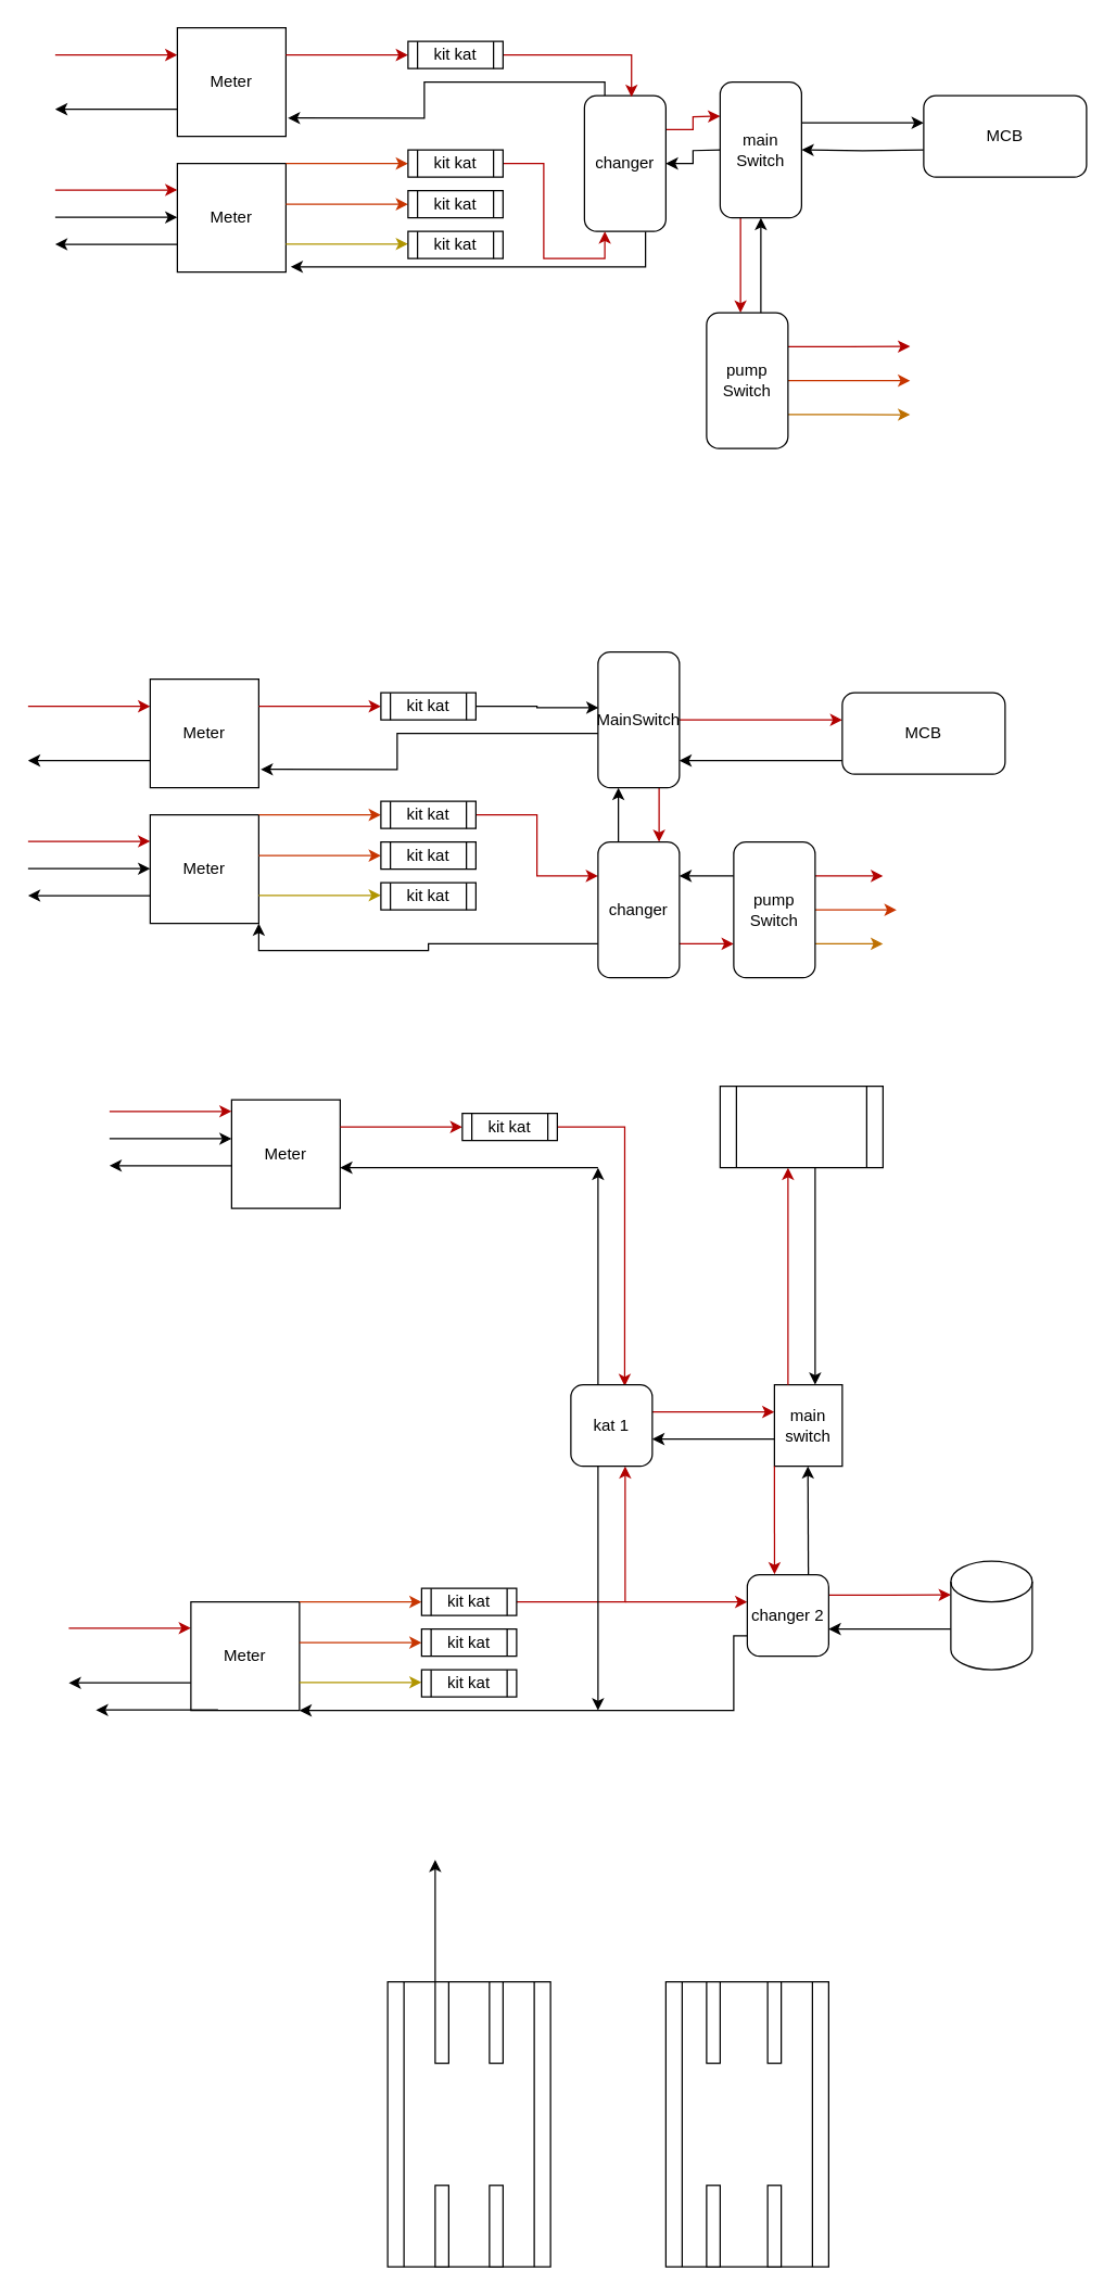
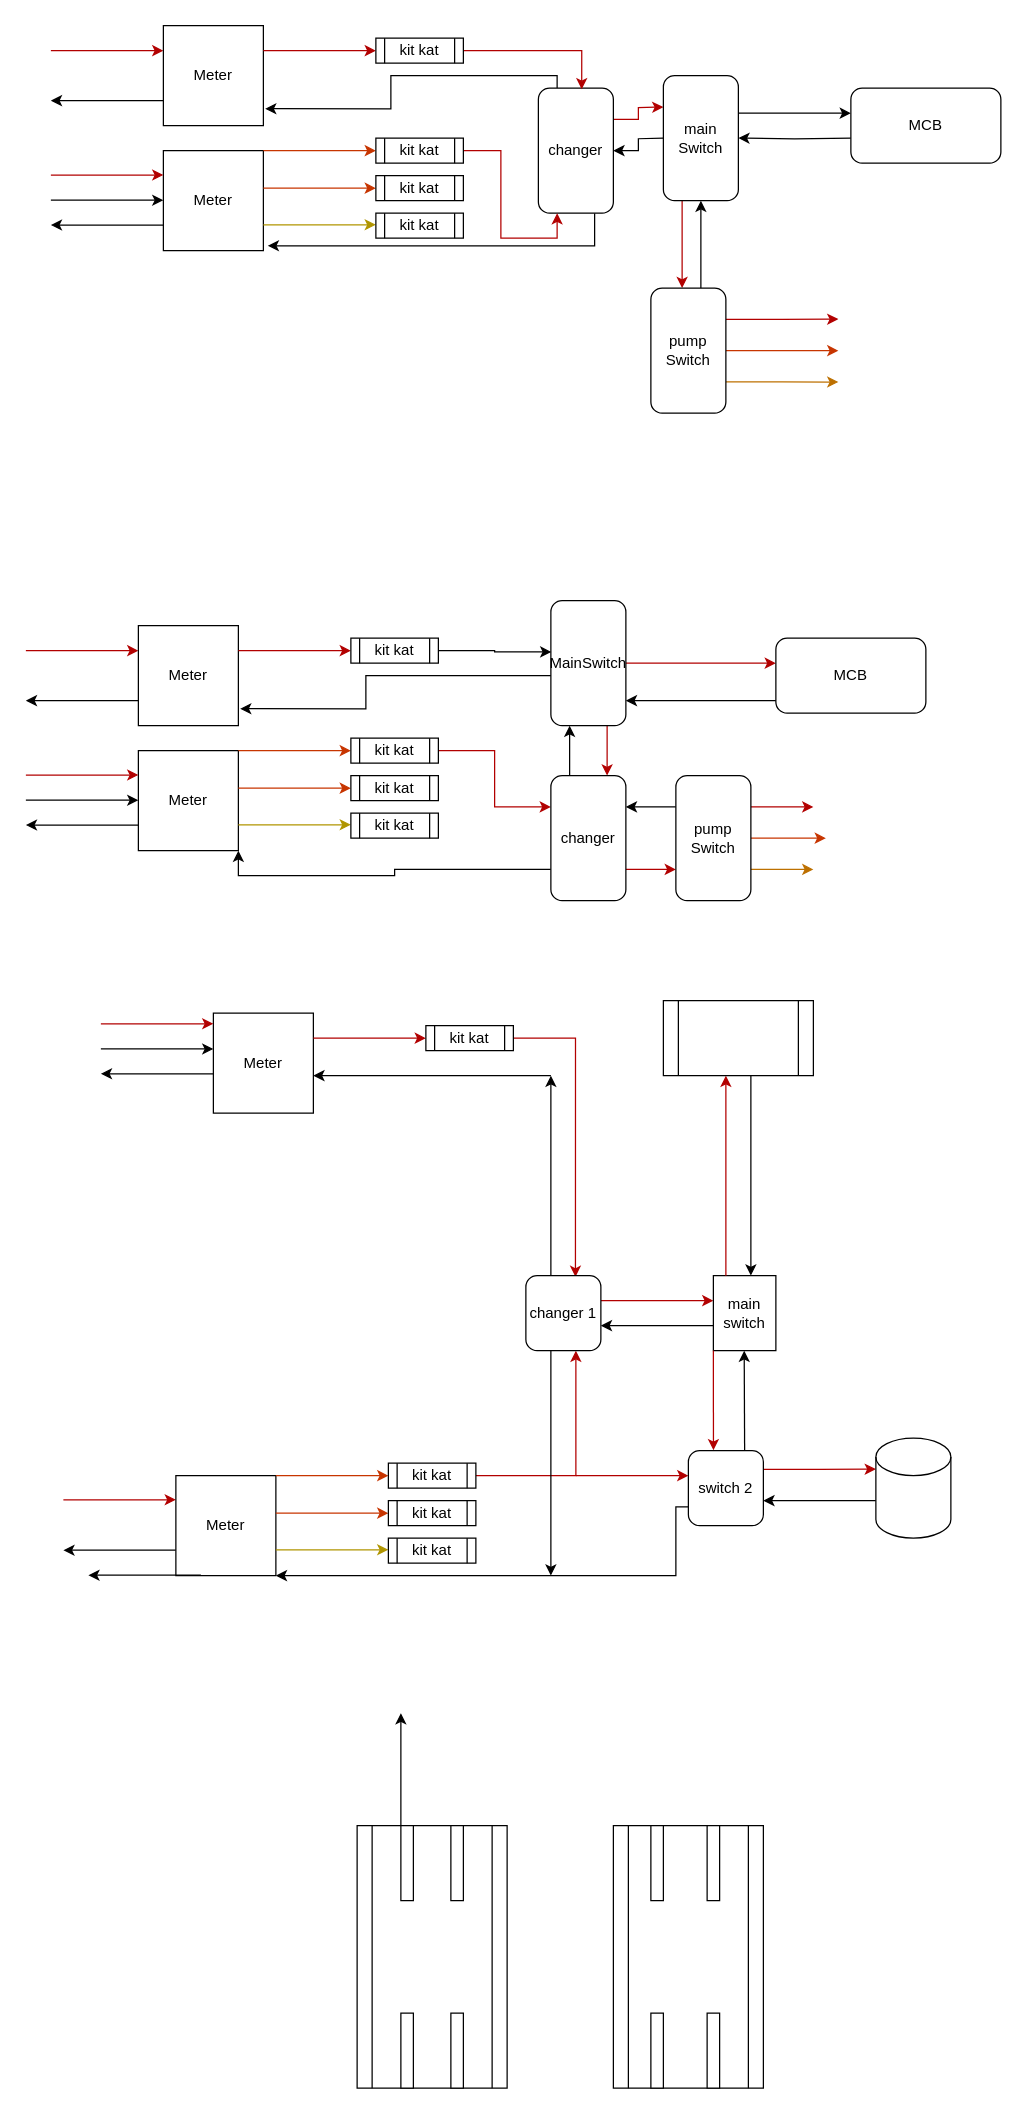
- <mxCell id="87" value="kat 1" style="rounded=1;whiteSpace=wrap;html=1;" vertex="1" parent="1"><mxGeometry x="420" y="1020" width="60" height="60" as="geometry" /></mxCell>
+ <mxCell id="87" value="changer 1" style="rounded=1;whiteSpace=wrap;html=1;" vertex="1" parent="1"><mxGeometry x="420" y="1020" width="60" height="60" as="geometry" /></mxCell>
- <mxCell id="96" value="changer 2" style="rounded=1;whiteSpace=wrap;html=1;" vertex="1" parent="1"><mxGeometry x="550" y="1160" width="60" height="60" as="geometry" /></mxCell>
+ <mxCell id="96" value="switch 2" style="rounded=1;whiteSpace=wrap;html=1;" vertex="1" parent="1"><mxGeometry x="550" y="1160" width="60" height="60" as="geometry" /></mxCell>
